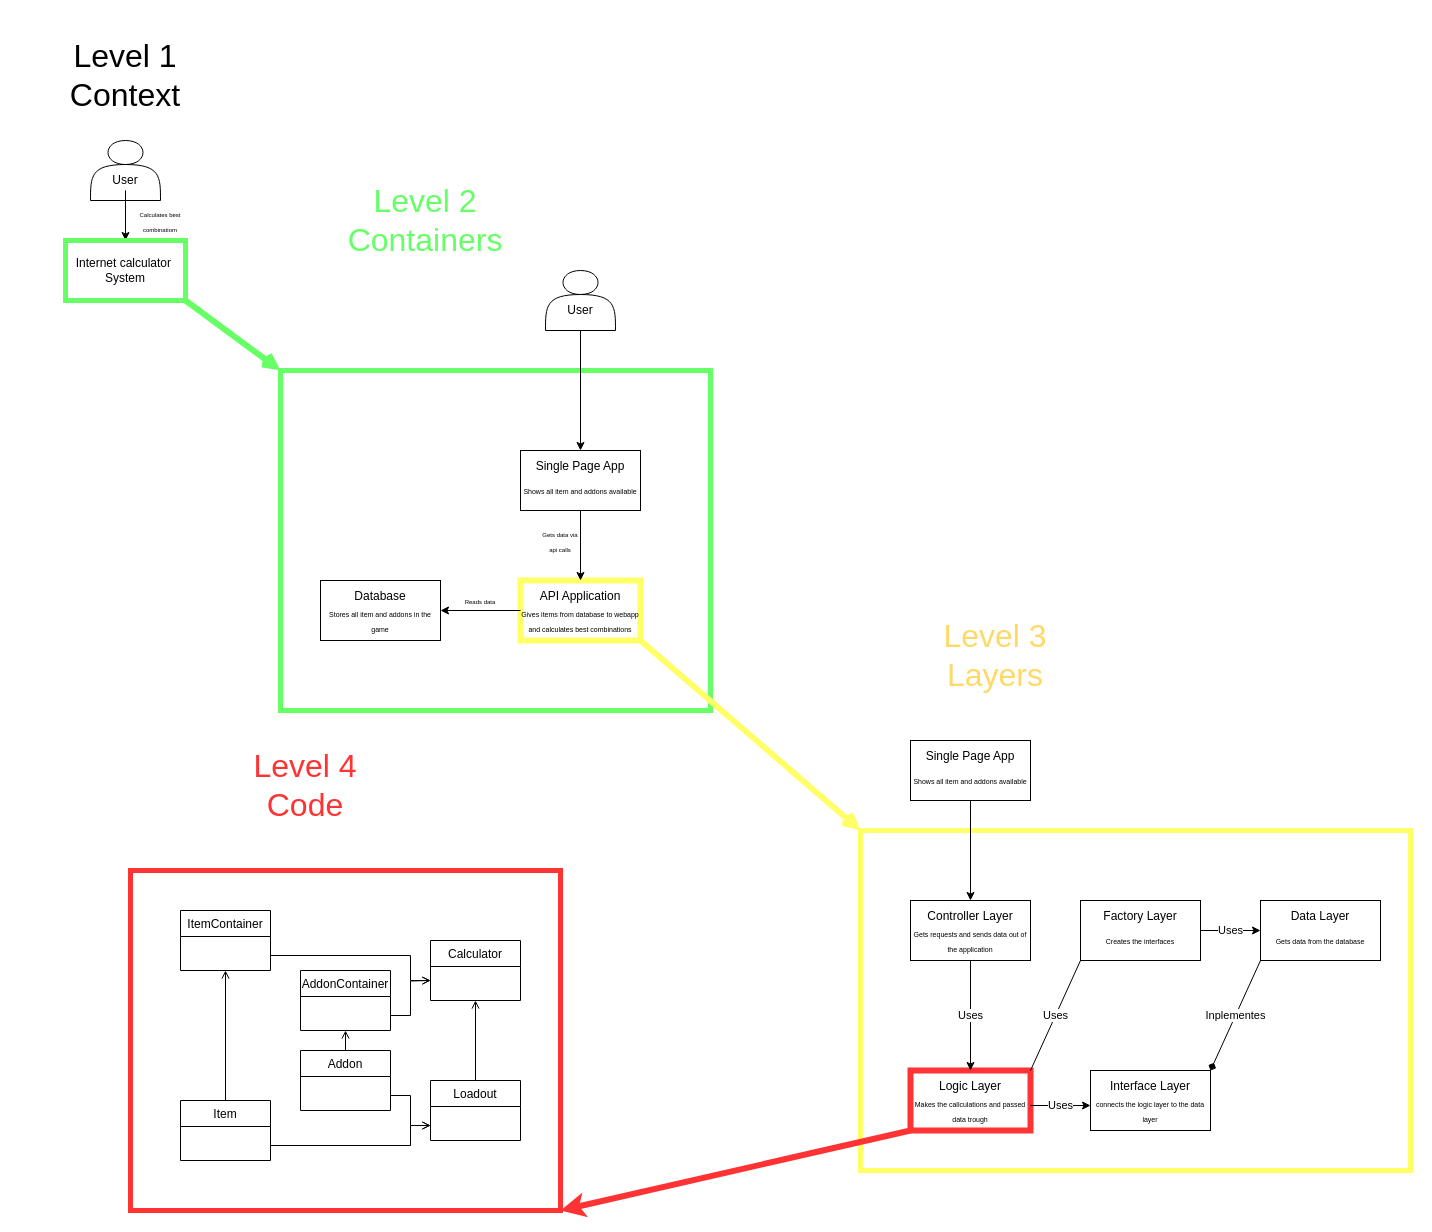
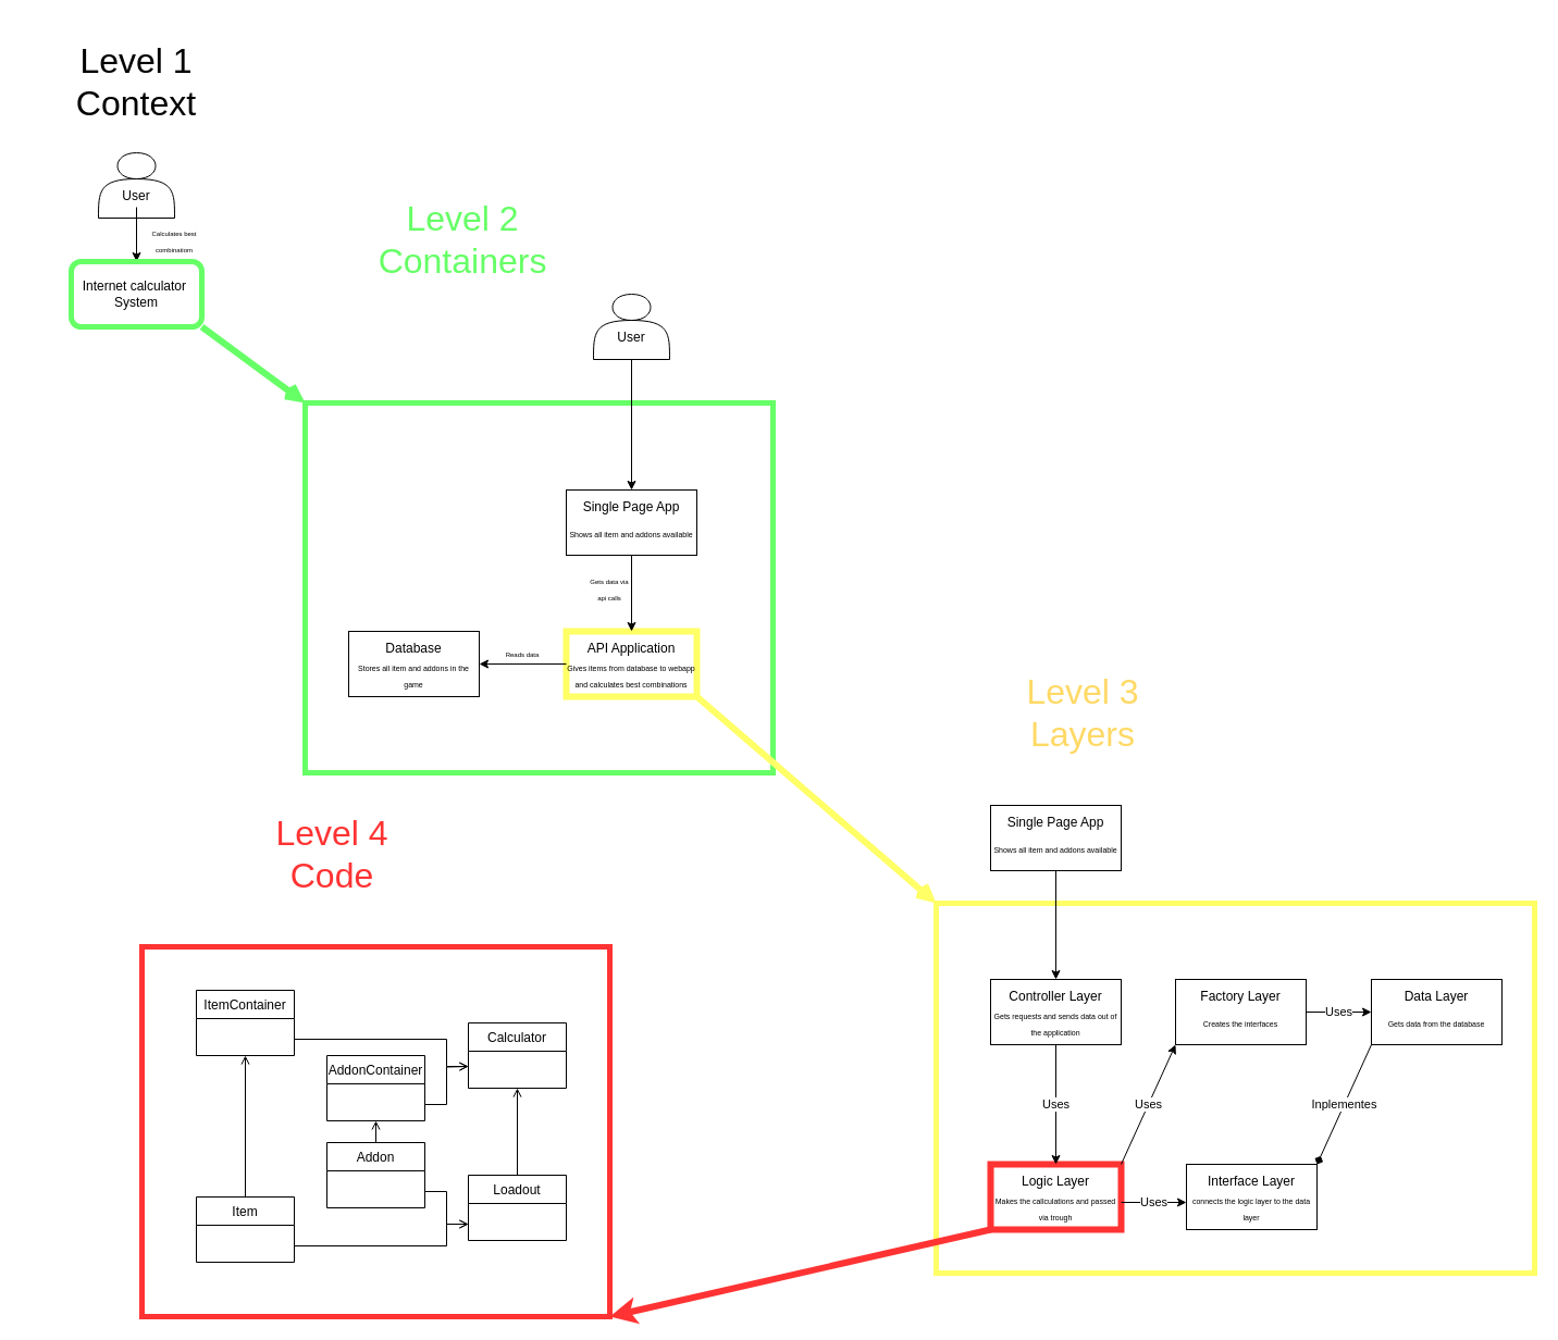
- <mxCell id="6" value="Internet calculator&amp;nbsp;&lt;br&gt;System" style="rounded=0;whiteSpace=wrap;html=1;strokeColor=#66FF66;strokeWidth=5;" parent="1" vertex="1"><mxGeometry x="65" y="240" width="120" height="60" as="geometry" /></mxCell>
+ <mxCell id="6" value="Internet calculator&amp;nbsp;&lt;br&gt;System" style="whiteSpace=wrap;html=1;strokeColor=#66FF66;strokeWidth=5;rounded=1;" parent="1" vertex="1"><mxGeometry x="65" y="240" width="120" height="60" as="geometry" /></mxCell>
- <mxCell id="41" value="Uses" style="endArrow=none;html=1;strokeWidth=1;entryX=0;entryY=1;entryDx=0;entryDy=0;exitX=1;exitY=0;exitDx=0;exitDy=0;" parent="1" source="33" target="39" edge="1"><mxGeometry width="50" height="50" relative="1" as="geometry"><mxPoint x="1040" y="1115" as="sourcePoint" /><mxPoint x="1100" y="1115" as="targetPoint" /></mxGeometry></mxCell>
+ <mxCell id="41" value="Uses" style="endArrow=classic;html=1;strokeWidth=1;entryX=0;entryY=1;entryDx=0;entryDy=0;exitX=1;exitY=0;exitDx=0;exitDy=0;" parent="1" source="33" target="39" edge="1"><mxGeometry width="50" height="50" relative="1" as="geometry"><mxPoint x="1040" y="1115" as="sourcePoint" /><mxPoint x="1100" y="1115" as="targetPoint" /></mxGeometry></mxCell>
- <mxCell id="34" value="&lt;span style=&quot;font-size: 7px&quot;&gt;Makes the callculations and passed data trough&lt;/span&gt;" style="text;html=1;strokeColor=none;fillColor=none;align=center;verticalAlign=middle;whiteSpace=wrap;rounded=0;" parent="1" vertex="1"><mxGeometry x="910" y="1100" width="120" height="20" as="geometry" /></mxCell>
+ <mxCell id="34" value="&lt;span style=&quot;font-size: 7px&quot;&gt;Makes the callculations and passed via trough&lt;/span&gt;" style="text;html=1;strokeColor=none;fillColor=none;align=center;verticalAlign=middle;whiteSpace=wrap;rounded=0;" parent="1" vertex="1"><mxGeometry x="910" y="1100" width="120" height="20" as="geometry" /></mxCell>
